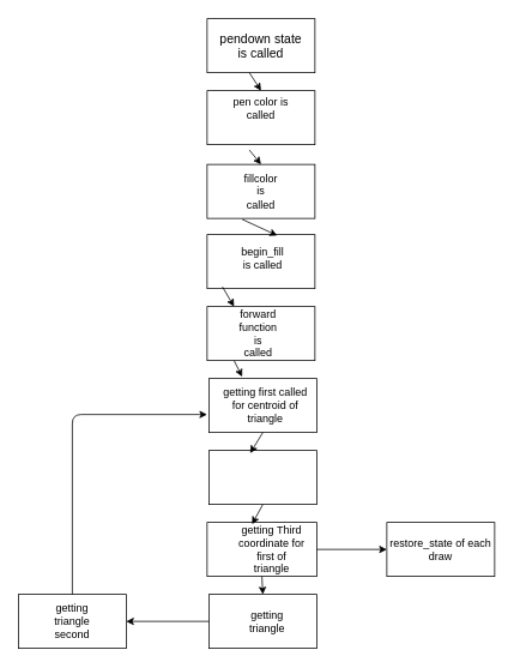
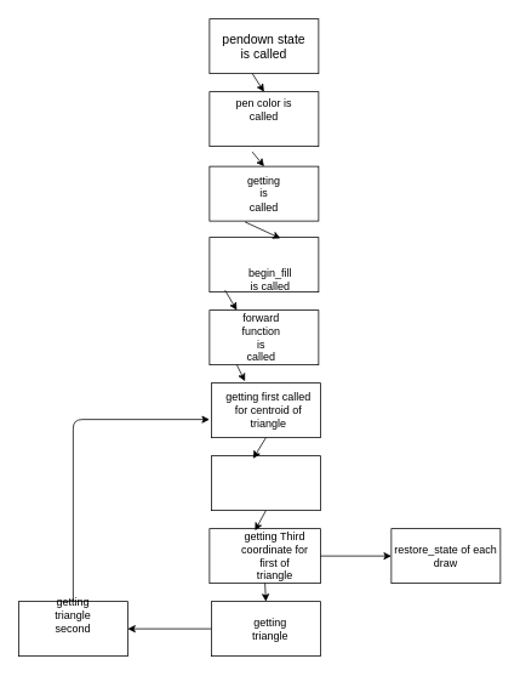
- <mxCell id="9" value="fillcolor is called" style="text;html=1;strokeColor=none;fillColor=none;align=center;verticalAlign=middle;whiteSpace=wrap;rounded=0;" vertex="1" parent="1"><mxGeometry x="270" y="202" width="40" height="20" as="geometry" /></mxCell>
+ <mxCell id="9" value="getting is called" style="text;html=1;strokeColor=none;fillColor=none;align=center;verticalAlign=middle;whiteSpace=wrap;rounded=0;" vertex="1" parent="1"><mxGeometry x="270" y="202" width="40" height="20" as="geometry" /></mxCell>
- <mxCell id="10" value="begin_fill is called" style="text;html=1;strokeColor=none;fillColor=none;align=center;verticalAlign=middle;whiteSpace=wrap;rounded=0;" vertex="1" parent="1"><mxGeometry x="267" y="276" width="50" height="20" as="geometry" /></mxCell>
+ <mxCell id="10" value="begin_fill is called" style="text;html=1;strokeColor=none;fillColor=none;align=center;verticalAlign=middle;whiteSpace=wrap;rounded=0;" vertex="1" parent="1"><mxGeometry x="272" y="296" width="50" height="20" as="geometry" /></mxCell>
- <mxCell id="20" value="getting triangle second" style="text;html=1;strokeColor=none;fillColor=none;align=center;verticalAlign=middle;whiteSpace=wrap;rounded=0;" vertex="1" parent="1"><mxGeometry x="55" y="680" width="50" height="20" as="geometry" /></mxCell>
+ <mxCell id="20" value="getting triangle second" style="text;html=1;strokeColor=none;fillColor=none;align=center;verticalAlign=middle;whiteSpace=wrap;rounded=0;" vertex="1" parent="1"><mxGeometry x="55" y="665" width="50" height="20" as="geometry" /></mxCell>
